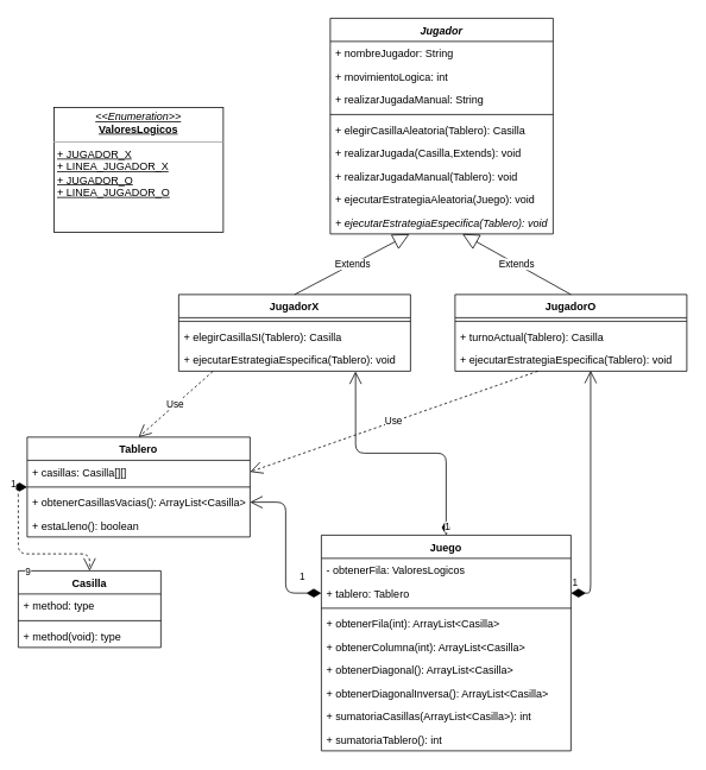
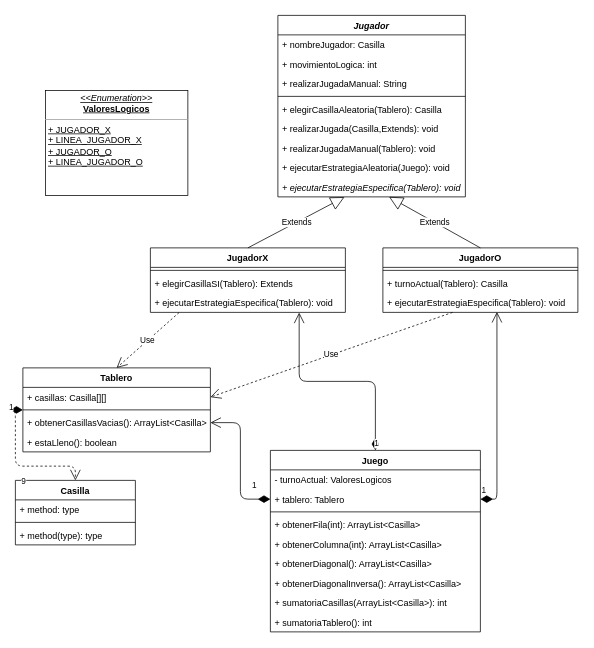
- <mxCell id="14" value="+ nombreJugador: String" style="text;strokeColor=none;fillColor=none;align=left;verticalAlign=top;spacingLeft=4;spacingRight=4;overflow=hidden;rotatable=0;points=[[0,0.5],[1,0.5]];portConstraint=eastwest;" parent="13" vertex="1"><mxGeometry y="26" width="250" height="26" as="geometry" /></mxCell>
+ <mxCell id="14" value="+ nombreJugador: Casilla" style="text;strokeColor=none;fillColor=none;align=left;verticalAlign=top;spacingLeft=4;spacingRight=4;overflow=hidden;rotatable=0;points=[[0,0.5],[1,0.5]];portConstraint=eastwest;" parent="13" vertex="1"><mxGeometry y="26" width="250" height="26" as="geometry" /></mxCell>
- <mxCell id="25" value="+ elegirCasillaSI(Tablero): Casilla" style="text;strokeColor=none;fillColor=none;align=left;verticalAlign=top;spacingLeft=4;spacingRight=4;overflow=hidden;rotatable=0;points=[[0,0.5],[1,0.5]];portConstraint=eastwest;" parent="23" vertex="1"><mxGeometry y="34" width="260" height="26" as="geometry" /></mxCell>
+ <mxCell id="25" value="+ elegirCasillaSI(Tablero): Extends" style="text;strokeColor=none;fillColor=none;align=left;verticalAlign=top;spacingLeft=4;spacingRight=4;overflow=hidden;rotatable=0;points=[[0,0.5],[1,0.5]];portConstraint=eastwest;" parent="23" vertex="1"><mxGeometry y="34" width="260" height="26" as="geometry" /></mxCell>
- <mxCell id="36" value="- obtenerFila: ValoresLogicos" style="text;strokeColor=none;fillColor=none;align=left;verticalAlign=top;spacingLeft=4;spacingRight=4;overflow=hidden;rotatable=0;points=[[0,0.5],[1,0.5]];portConstraint=eastwest;" vertex="1" parent="35"><mxGeometry y="26" width="280" height="26" as="geometry" /></mxCell>
+ <mxCell id="36" value="- turnoActual: ValoresLogicos" style="text;strokeColor=none;fillColor=none;align=left;verticalAlign=top;spacingLeft=4;spacingRight=4;overflow=hidden;rotatable=0;points=[[0,0.5],[1,0.5]];portConstraint=eastwest;" vertex="1" parent="35"><mxGeometry y="26" width="280" height="26" as="geometry" /></mxCell>
- <mxCell id="5" value="+ method(void): type" style="text;strokeColor=none;fillColor=none;align=left;verticalAlign=top;spacingLeft=4;spacingRight=4;overflow=hidden;rotatable=0;points=[[0,0.5],[1,0.5]];portConstraint=eastwest;" parent="2" vertex="1"><mxGeometry y="60" width="160" height="26" as="geometry" /></mxCell>
+ <mxCell id="5" value="+ method(type): type" style="text;strokeColor=none;fillColor=none;align=left;verticalAlign=top;spacingLeft=4;spacingRight=4;overflow=hidden;rotatable=0;points=[[0,0.5],[1,0.5]];portConstraint=eastwest;" parent="2" vertex="1"><mxGeometry y="60" width="160" height="26" as="geometry" /></mxCell>
